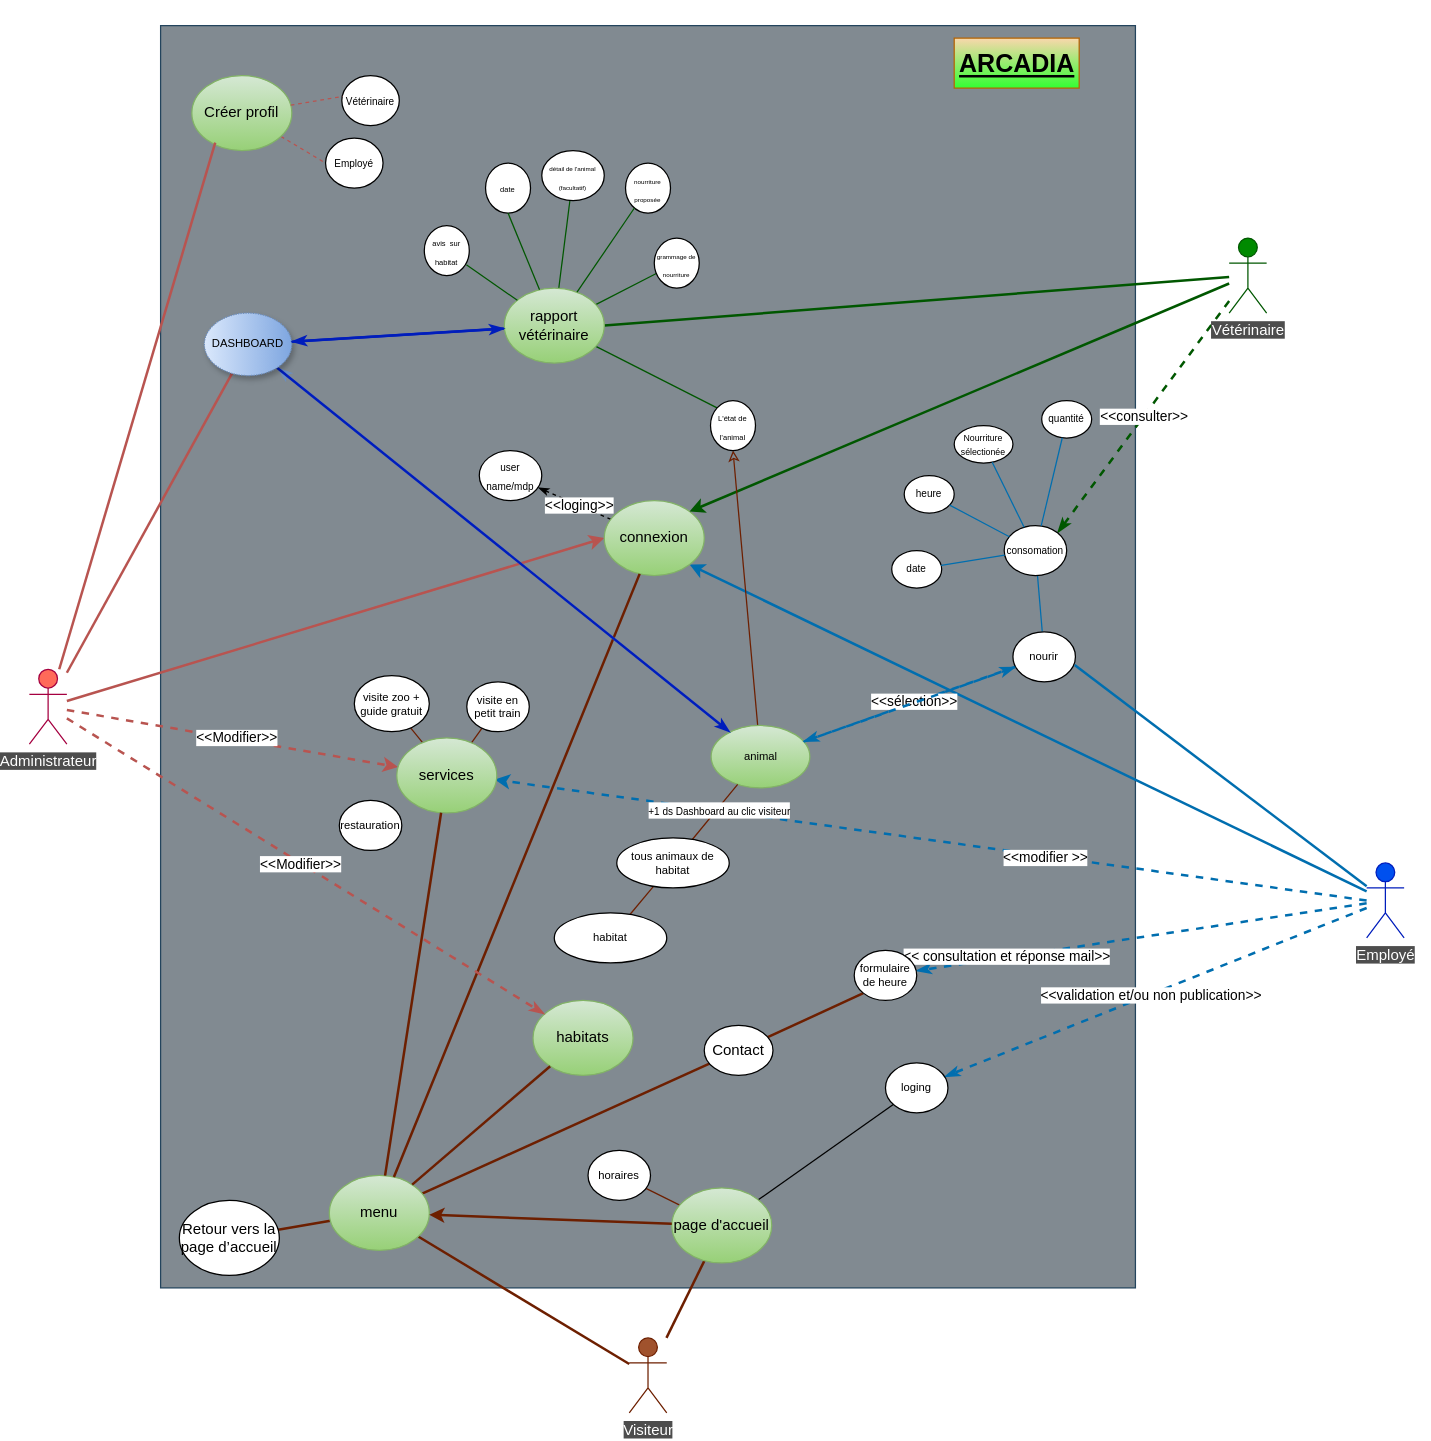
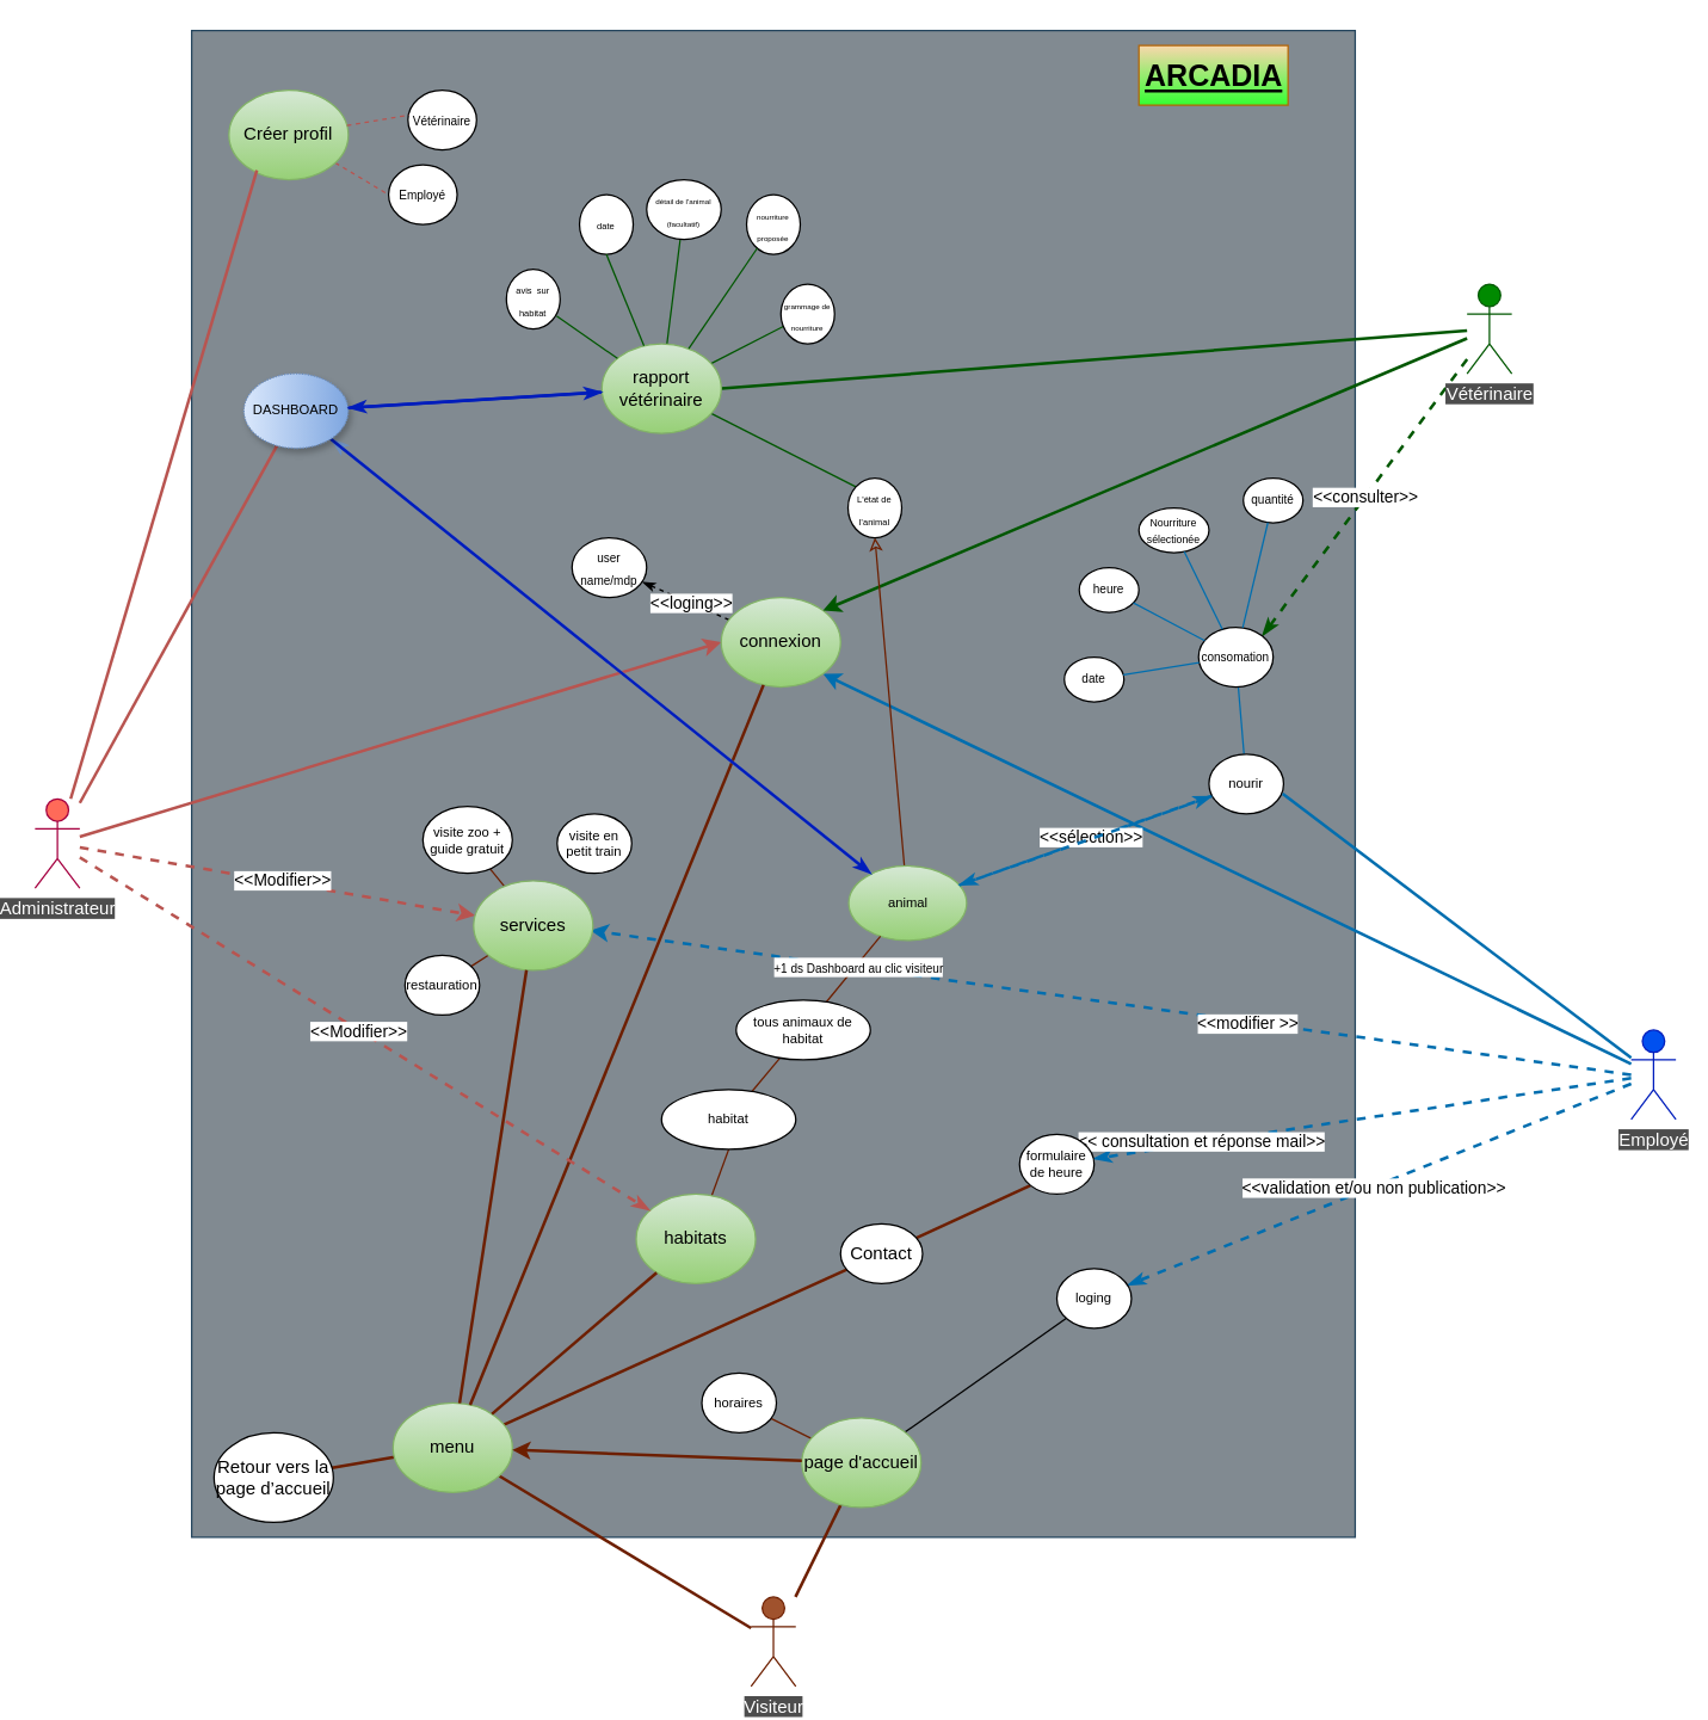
- <mxCell id="29" style="rounded=0;orthogonalLoop=1;jettySize=auto;html=1;endArrow=none;endFill=0;fillColor=#a0522d;strokeColor=#6D1F00;" parent="1" source="32" target="44" edge="1"><mxGeometry relative="1" as="geometry" /></mxCell>
+ <mxCell id="31" style="rounded=0;orthogonalLoop=1;jettySize=auto;html=1;endArrow=none;endFill=0;fillColor=#a0522d;strokeColor=#6D1F00;" parent="1" source="32" target="46" edge="1"><mxGeometry relative="1" as="geometry" /></mxCell>
+ <mxCell id="35" style="rounded=0;orthogonalLoop=1;jettySize=auto;html=1;entryX=0.5;entryY=1;entryDx=0;entryDy=0;endArrow=none;endFill=0;fillColor=#a0522d;strokeColor=#6D1F00;" parent="1" source="36" target="48" edge="1"><mxGeometry relative="1" as="geometry" /></mxCell>
